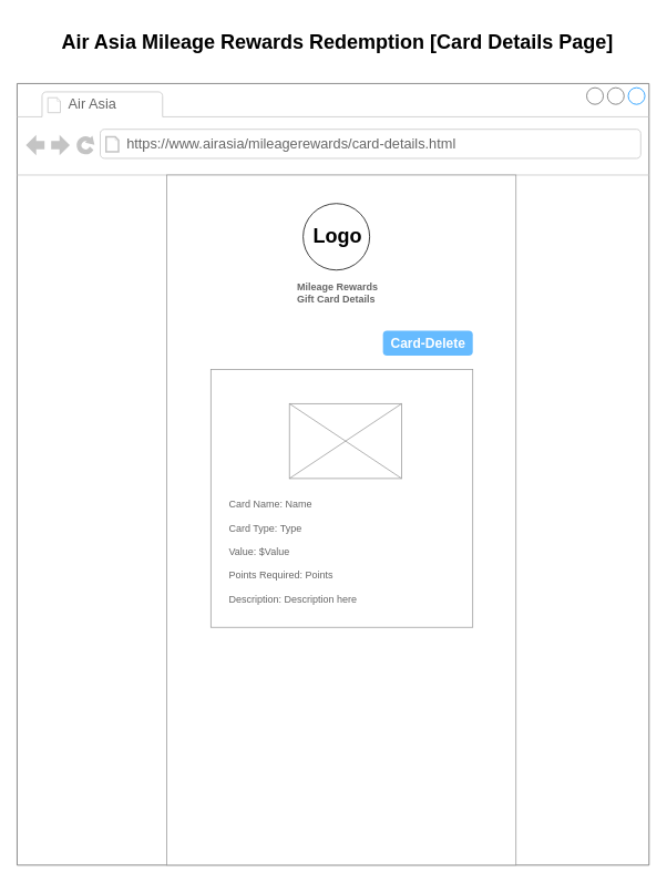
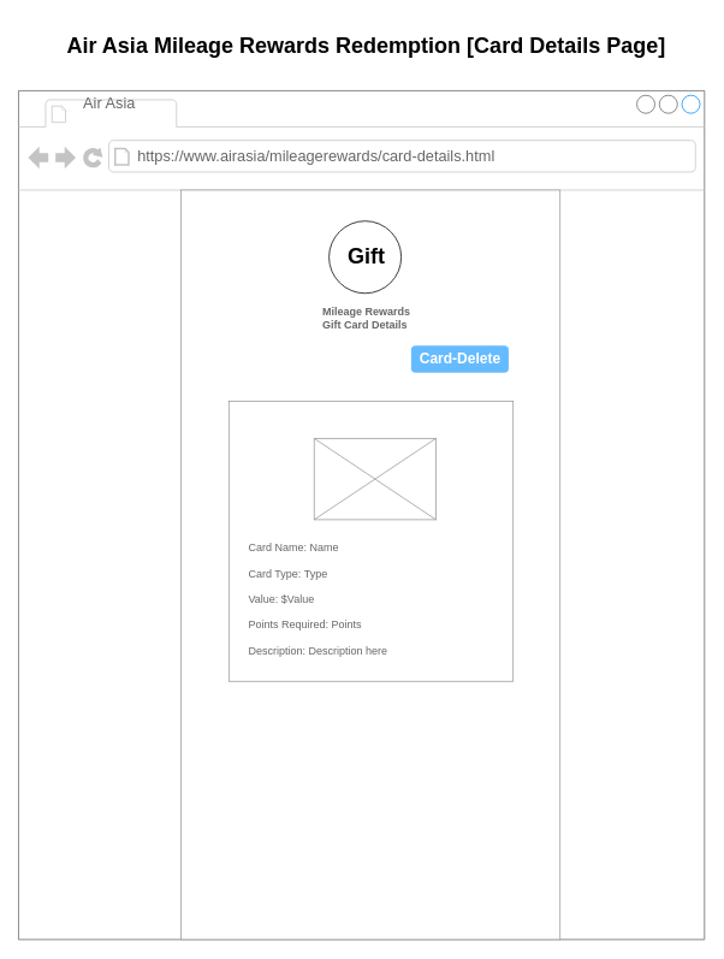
- <mxCell id="3" value="Air Asia" style="strokeWidth=1;shadow=0;dashed=0;align=center;html=1;shape=mxgraph.mockup.containers.anchor;fontSize=17;fontColor=#666666;align=left;whiteSpace=wrap;" vertex="1" parent="2"><mxGeometry x="60" y="12" width="110" height="26" as="geometry" /></mxCell>
+ <mxCell id="3" value="Air Asia" style="strokeWidth=1;shadow=0;dashed=0;align=center;html=1;shape=mxgraph.mockup.containers.anchor;fontSize=17;fontColor=#666666;align=left;whiteSpace=wrap;" vertex="1" parent="2"><mxGeometry x="70" y="2" width="110" height="26" as="geometry" /></mxCell>
- <mxCell id="10" value="Logo" style="text;strokeColor=none;fillColor=none;html=1;fontSize=24;fontStyle=1;verticalAlign=middle;align=center;" vertex="1" parent="5"><mxGeometry x="100" y="51.61" width="210" height="45.39" as="geometry" /></mxCell>
+ <mxCell id="10" value="Gift" style="text;strokeColor=none;fillColor=none;html=1;fontSize=24;fontStyle=1;verticalAlign=middle;align=center;" vertex="1" parent="5"><mxGeometry x="100" y="51.61" width="210" height="45.39" as="geometry" /></mxCell>
- <mxCell id="11" value="Card-Delete" style="strokeWidth=1;shadow=0;dashed=0;align=center;html=1;shape=mxgraph.mockup.forms.rrect;rSize=5;strokeColor=none;fontColor=#ffffff;fillColor=#66bbff;fontSize=16;fontStyle=1;" vertex="1" parent="5"><mxGeometry x="260" y="187.3" width="108" height="30" as="geometry" /></mxCell>
+ <mxCell id="11" value="Card-Delete" style="strokeWidth=1;shadow=0;dashed=0;align=center;html=1;shape=mxgraph.mockup.forms.rrect;rSize=5;strokeColor=none;fontColor=#ffffff;fillColor=#66bbff;fontSize=16;fontStyle=1;" vertex="1" parent="5"><mxGeometry x="255" y="172.3" width="108" height="30" as="geometry" /></mxCell>
